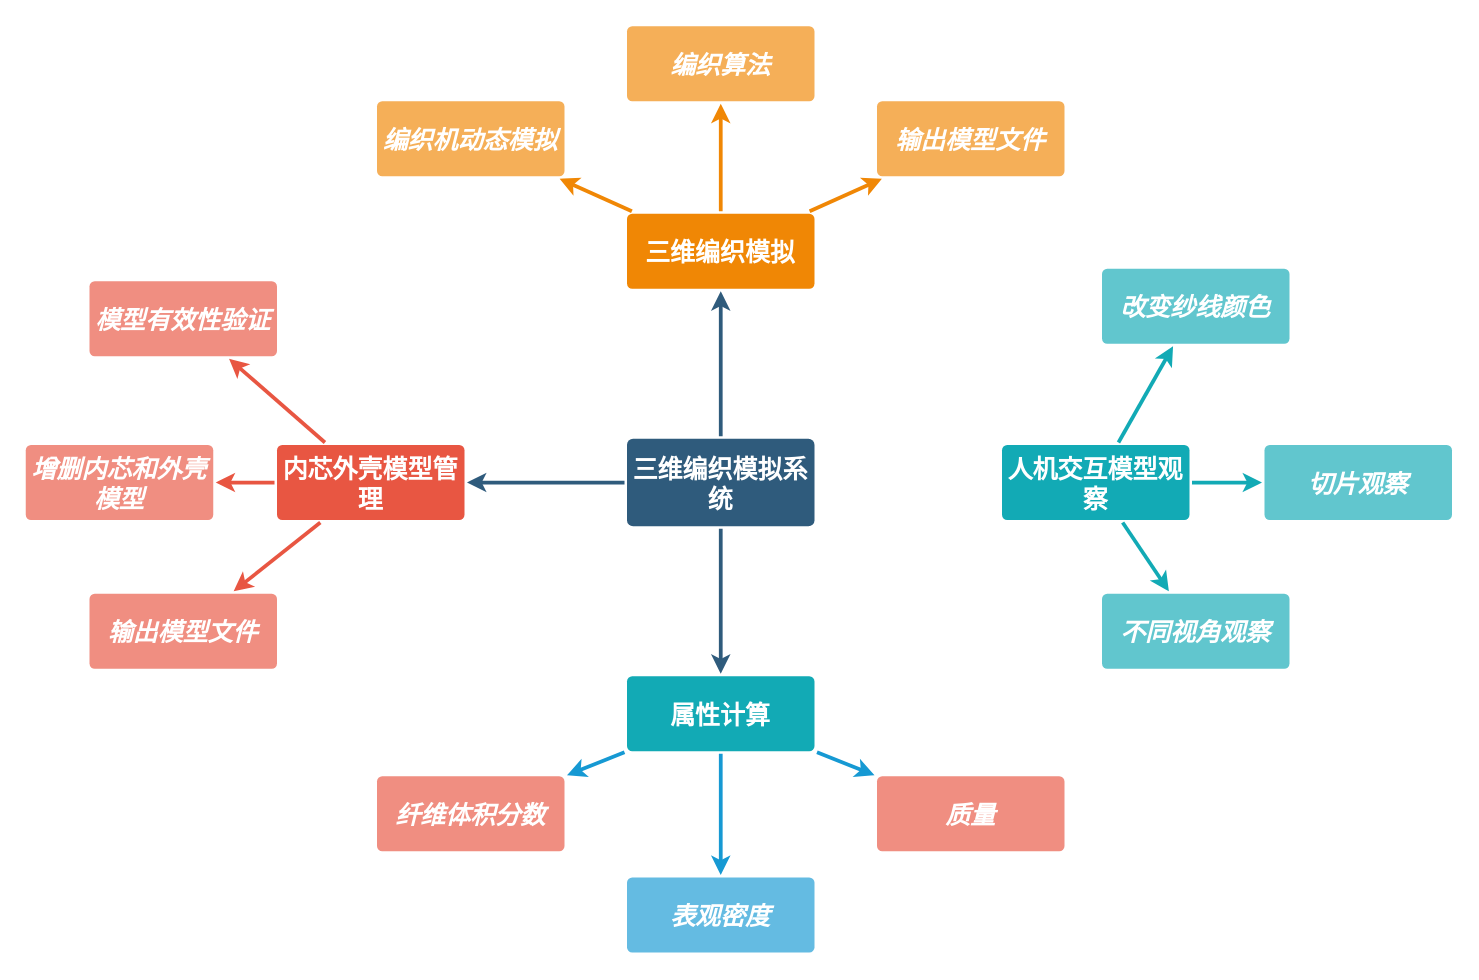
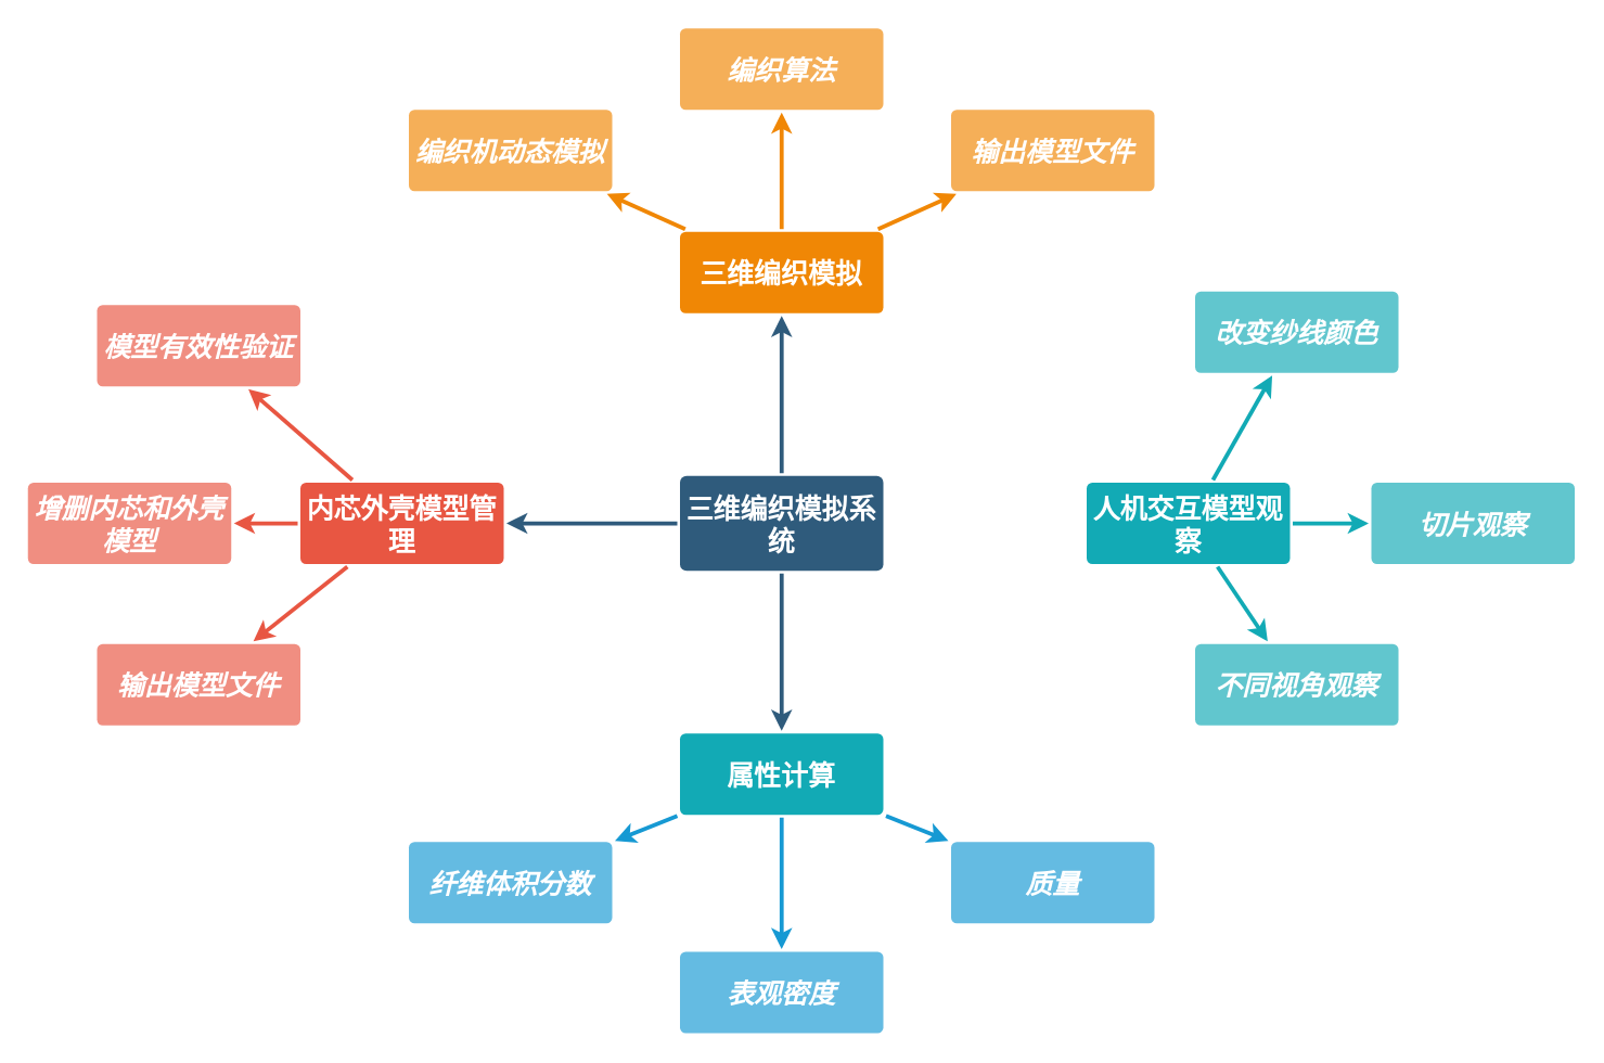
- <mxCell id="19" value="纤维体积分数" style="rounded=1;whiteSpace=wrap;html=1;shadow=0;labelBackgroundColor=none;strokeColor=none;strokeWidth=3;fillColor=#f08e81;fontFamily=Helvetica;fontSize=20;fontColor=#FFFFFF;align=center;spacing=5;arcSize=7;perimeterSpacing=2;fontStyle=3;" parent="1" vertex="1"><mxGeometry x="301" y="620.5" width="150" height="60" as="geometry" /></mxCell>
+ <mxCell id="19" value="纤维体积分数" style="rounded=1;whiteSpace=wrap;html=1;shadow=0;labelBackgroundColor=none;strokeColor=none;strokeWidth=3;fillColor=#64bbe2;fontFamily=Helvetica;fontSize=20;fontColor=#FFFFFF;align=center;spacing=5;arcSize=7;perimeterSpacing=2;fontStyle=3" parent="1" vertex="1"><mxGeometry x="301" y="620.5" width="150" height="60" as="geometry" /></mxCell>
- <mxCell id="17" value="质量" style="rounded=1;whiteSpace=wrap;html=1;shadow=0;labelBackgroundColor=none;strokeColor=none;strokeWidth=3;fillColor=#f08e81;fontFamily=Helvetica;fontSize=20;fontColor=#FFFFFF;align=center;spacing=5;arcSize=7;perimeterSpacing=2;fontStyle=3;" parent="1" vertex="1"><mxGeometry x="701" y="620.5" width="150" height="60" as="geometry" /></mxCell>
+ <mxCell id="17" value="质量" style="rounded=1;whiteSpace=wrap;html=1;shadow=0;labelBackgroundColor=none;strokeColor=none;strokeWidth=3;fillColor=#64bbe2;fontFamily=Helvetica;fontSize=20;fontColor=#FFFFFF;align=center;spacing=5;arcSize=7;perimeterSpacing=2;fontStyle=3" parent="1" vertex="1"><mxGeometry x="701" y="620.5" width="150" height="60" as="geometry" /></mxCell>
